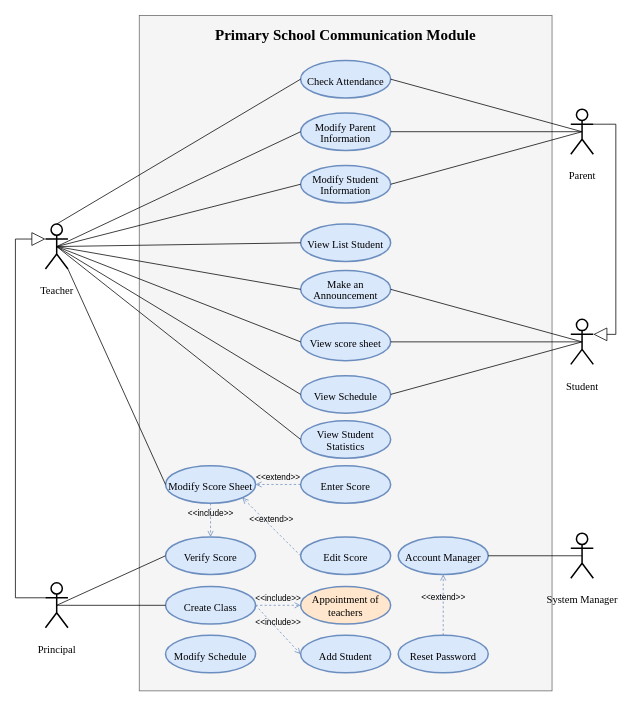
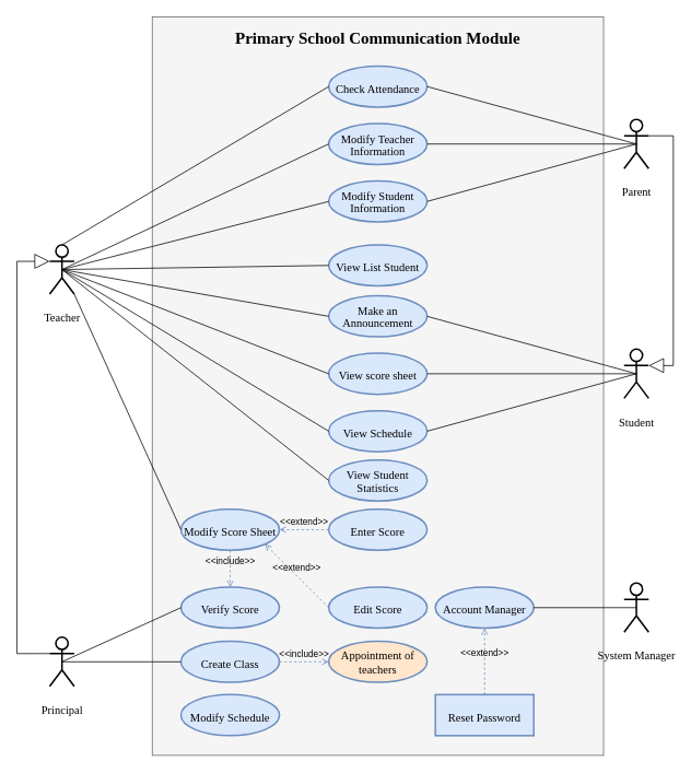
- <mxCell id="6" value="&lt;p style=&quot;line-height: 60%;&quot;&gt;&lt;font face=&quot;Times New Roman&quot;&gt;&lt;span style=&quot;font-size: 14px;&quot;&gt;Modify Parent Information&lt;/span&gt;&lt;/font&gt;&lt;/p&gt;" style="ellipse;whiteSpace=wrap;html=1;hachureGap=4;fontFamily=Architects Daughter;fontSource=https%3A%2F%2Ffonts.googleapis.com%2Fcss%3Ffamily%3DArchitects%2BDaughter;fontSize=20;shadow=0;strokeWidth=2;rounded=1;fillColor=#dae8fc;strokeColor=#6c8ebf;" vertex="1" parent="1"><mxGeometry x="400" y="150" width="120" height="50" as="geometry" /></mxCell>
+ <mxCell id="6" value="&lt;p style=&quot;line-height: 60%;&quot;&gt;&lt;font face=&quot;Times New Roman&quot;&gt;&lt;span style=&quot;font-size: 14px;&quot;&gt;Modify Teacher Information&lt;/span&gt;&lt;/font&gt;&lt;/p&gt;" style="ellipse;whiteSpace=wrap;html=1;hachureGap=4;fontFamily=Architects Daughter;fontSource=https%3A%2F%2Ffonts.googleapis.com%2Fcss%3Ffamily%3DArchitects%2BDaughter;fontSize=20;shadow=0;strokeWidth=2;rounded=1;fillColor=#dae8fc;strokeColor=#6c8ebf;" vertex="1" parent="1"><mxGeometry x="400" y="150" width="120" height="50" as="geometry" /></mxCell>
- <mxCell id="30" value="&amp;lt;&amp;lt;include&amp;gt;&amp;gt;" style="html=1;verticalAlign=bottom;labelBackgroundColor=none;endArrow=open;endFill=0;dashed=1;rounded=0;exitX=1;exitY=0.5;exitDx=0;exitDy=0;entryX=0;entryY=0.5;entryDx=0;entryDy=0;fillColor=#dae8fc;strokeColor=#6c8ebf;" edge="1" parent="1" source="13" target="16"><mxGeometry width="160" relative="1" as="geometry"><mxPoint x="410" y="906" as="sourcePoint" /><mxPoint x="570" y="906" as="targetPoint" /></mxGeometry></mxCell>
- <mxCell id="16" value="&lt;font face=&quot;Times New Roman&quot;&gt;&lt;span style=&quot;font-size: 14px;&quot;&gt;Add Student&lt;/span&gt;&lt;/font&gt;" style="ellipse;whiteSpace=wrap;html=1;hachureGap=4;fontFamily=Architects Daughter;fontSource=https%3A%2F%2Ffonts.googleapis.com%2Fcss%3Ffamily%3DArchitects%2BDaughter;fontSize=20;shadow=0;strokeWidth=2;rounded=1;fillColor=#dae8fc;strokeColor=#6c8ebf;" vertex="1" parent="1"><mxGeometry x="400" y="846" width="120" height="50" as="geometry" /></mxCell>
- <mxCell id="18" value="&lt;font face=&quot;Times New Roman&quot;&gt;&lt;span style=&quot;font-size: 14px;&quot;&gt;Reset Password&lt;/span&gt;&lt;/font&gt;" style="ellipse;whiteSpace=wrap;html=1;hachureGap=4;fontFamily=Architects Daughter;fontSource=https%3A%2F%2Ffonts.googleapis.com%2Fcss%3Ffamily%3DArchitects%2BDaughter;fontSize=20;shadow=0;strokeWidth=2;rounded=1;fillColor=#dae8fc;strokeColor=#6c8ebf;" vertex="1" parent="1"><mxGeometry x="530" y="846" width="120" height="50" as="geometry" /></mxCell>
+ <mxCell id="18" value="&lt;font face=&quot;Times New Roman&quot;&gt;&lt;span style=&quot;font-size: 14px;&quot;&gt;Reset Password&lt;/span&gt;&lt;/font&gt;" style="whiteSpace=wrap;html=1;hachureGap=4;fontFamily=Architects Daughter;fontSource=https%3A%2F%2Ffonts.googleapis.com%2Fcss%3Ffamily%3DArchitects%2BDaughter;fontSize=20;shadow=0;strokeWidth=2;fillColor=#dae8fc;strokeColor=#6c8ebf;rounded=0;" vertex="1" parent="1"><mxGeometry x="530" y="846" width="120" height="50" as="geometry" /></mxCell>
